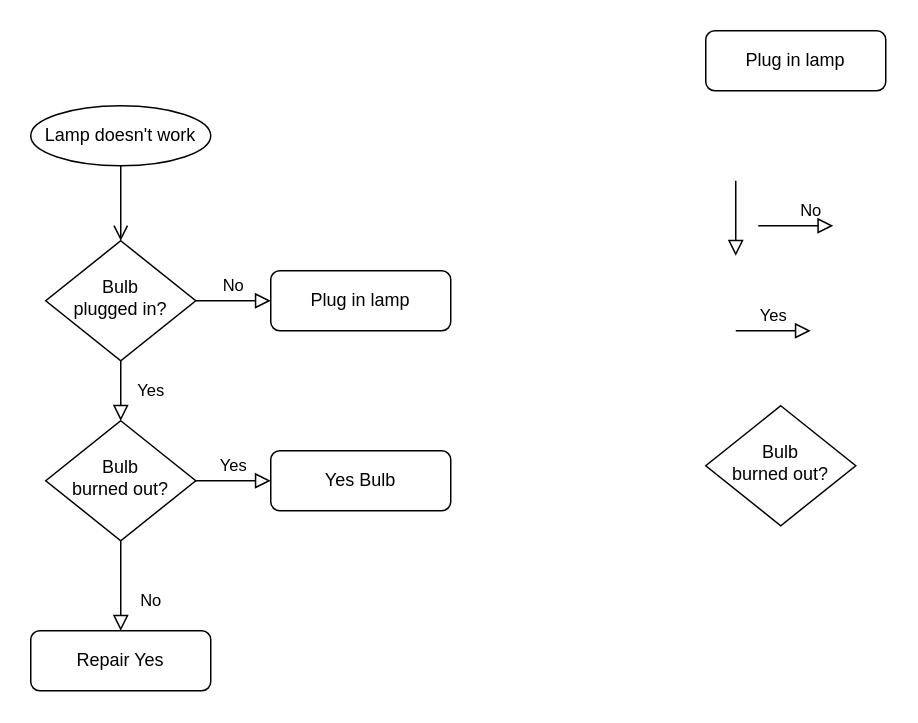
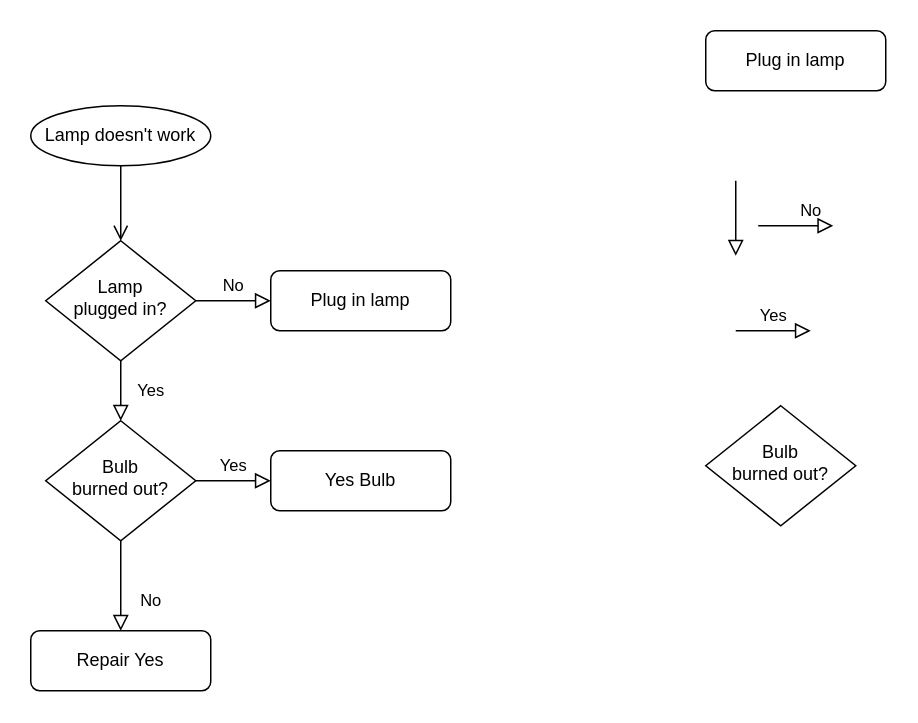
- <mxCell id="6" value="Bulb&lt;br&gt;plugged in?" style="rhombus;whiteSpace=wrap;html=1;shadow=0;fontFamily=Helvetica;fontSize=12;align=center;strokeWidth=1;spacing=6;spacingTop=-4;" parent="1" vertex="1"><mxGeometry x="30" y="160" width="100" height="80" as="geometry" /></mxCell>
+ <mxCell id="6" value="Lamp&lt;br&gt;plugged in?" style="rhombus;whiteSpace=wrap;html=1;shadow=0;fontFamily=Helvetica;fontSize=12;align=center;strokeWidth=1;spacing=6;spacingTop=-4;" parent="1" vertex="1"><mxGeometry x="30" y="160" width="100" height="80" as="geometry" /></mxCell>
